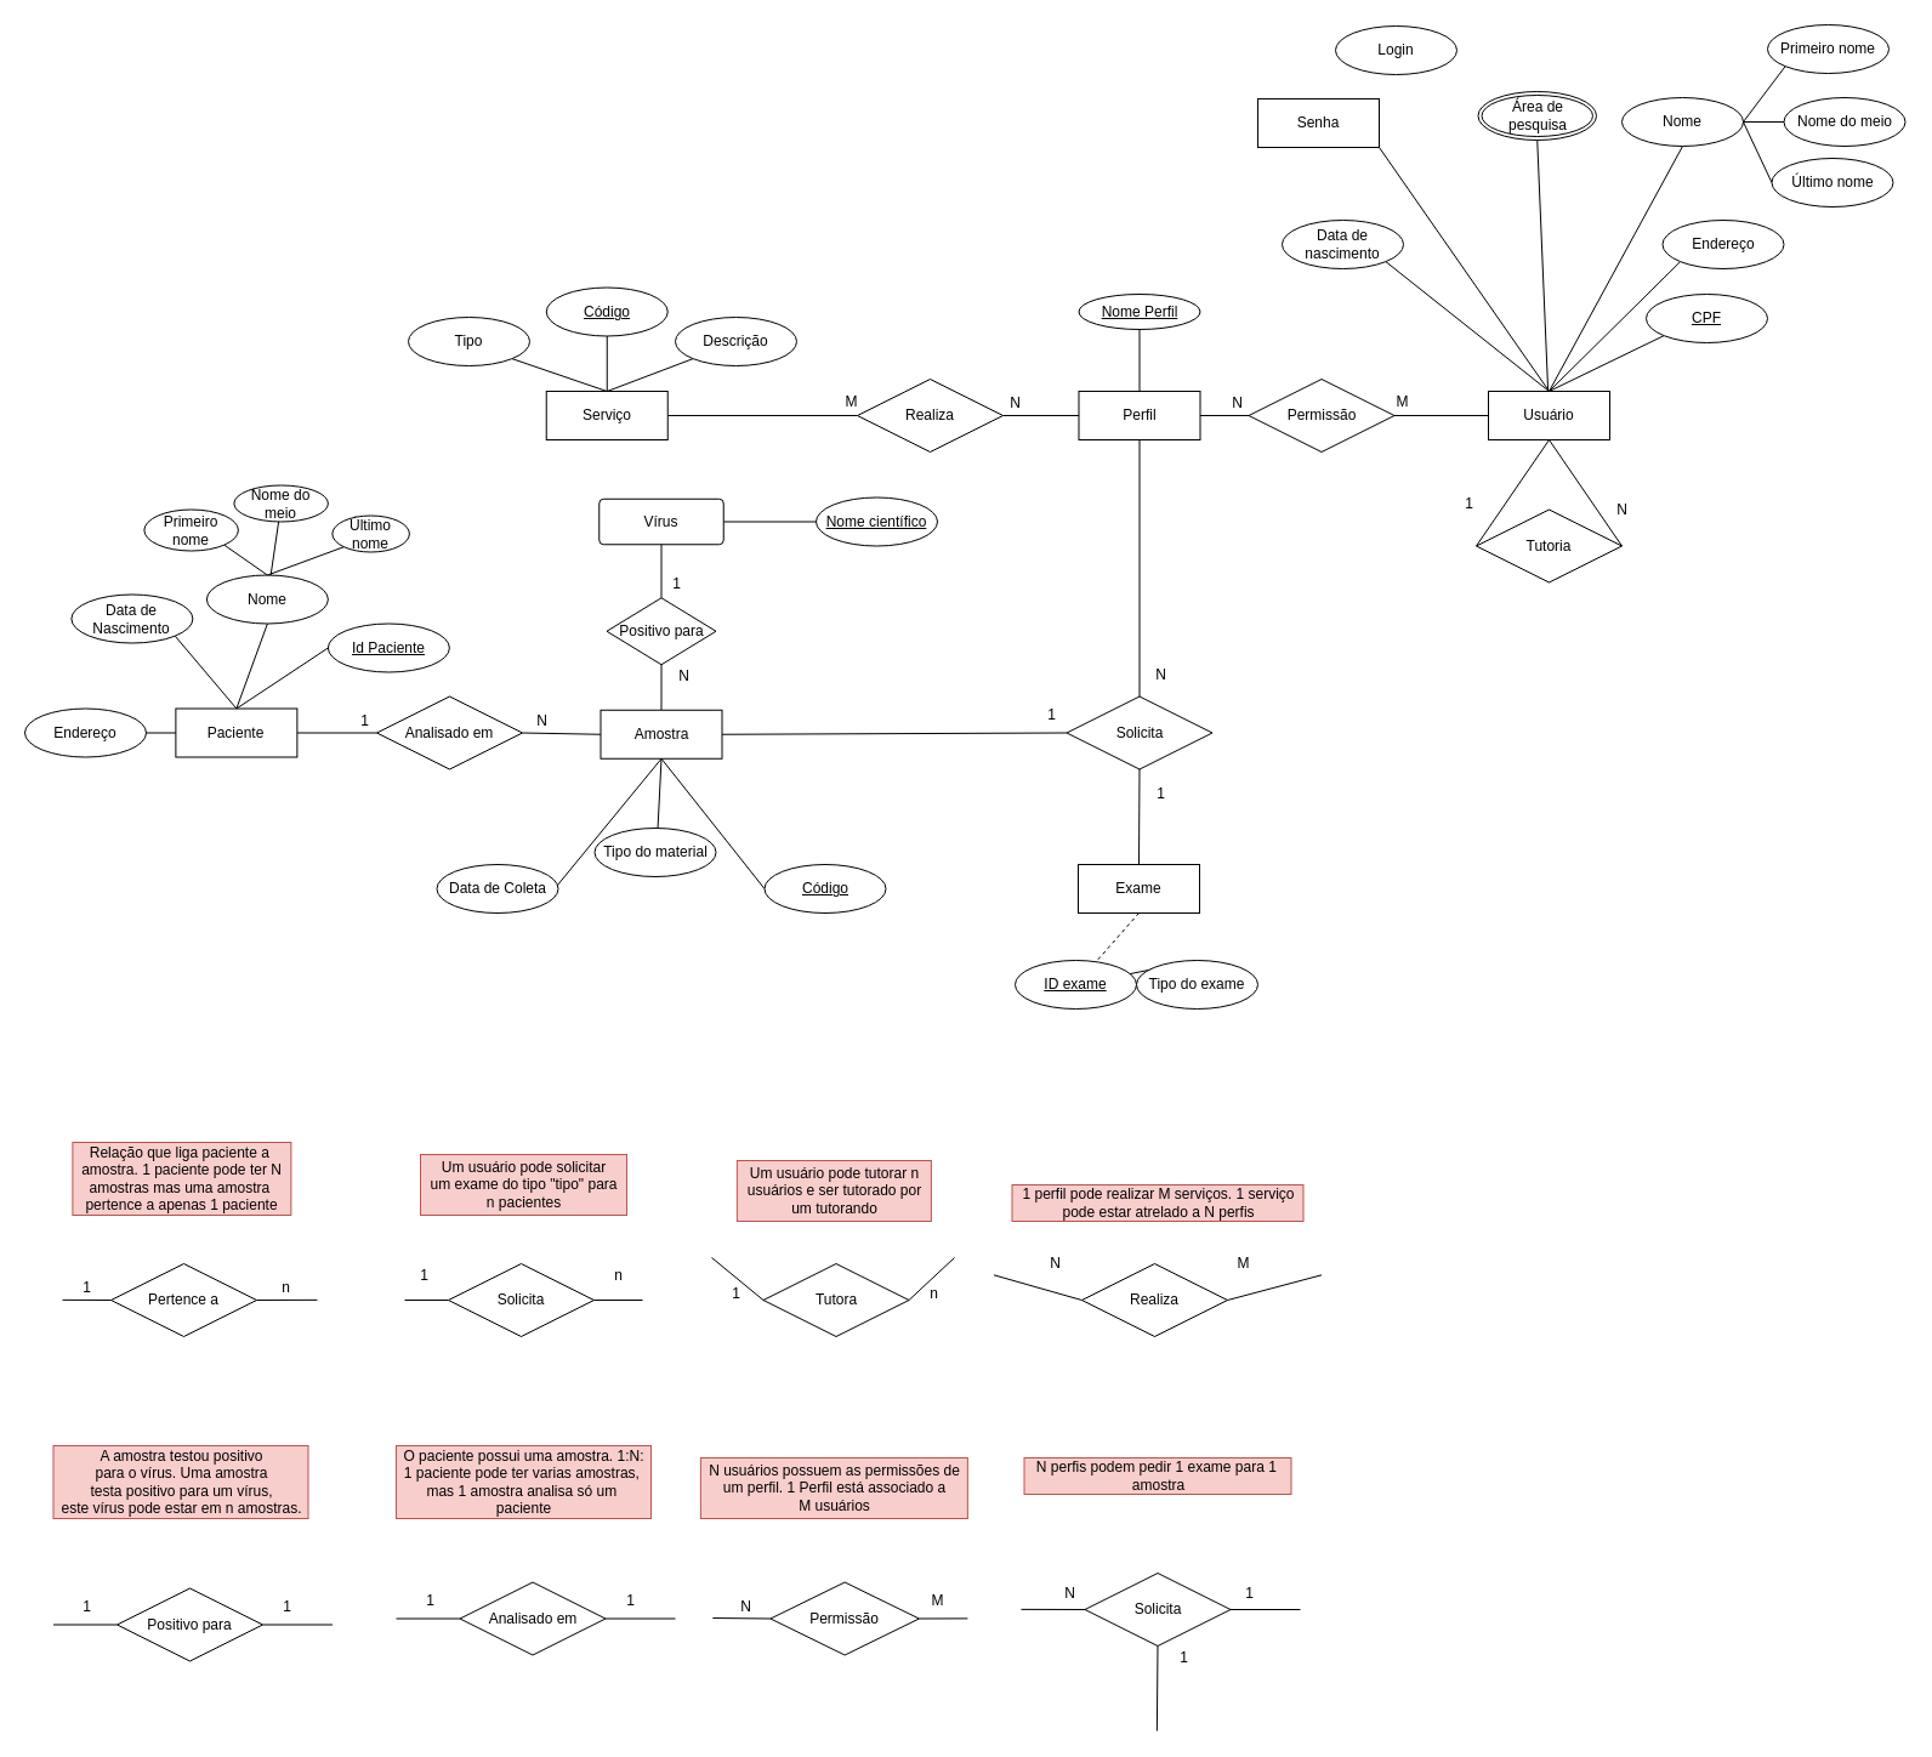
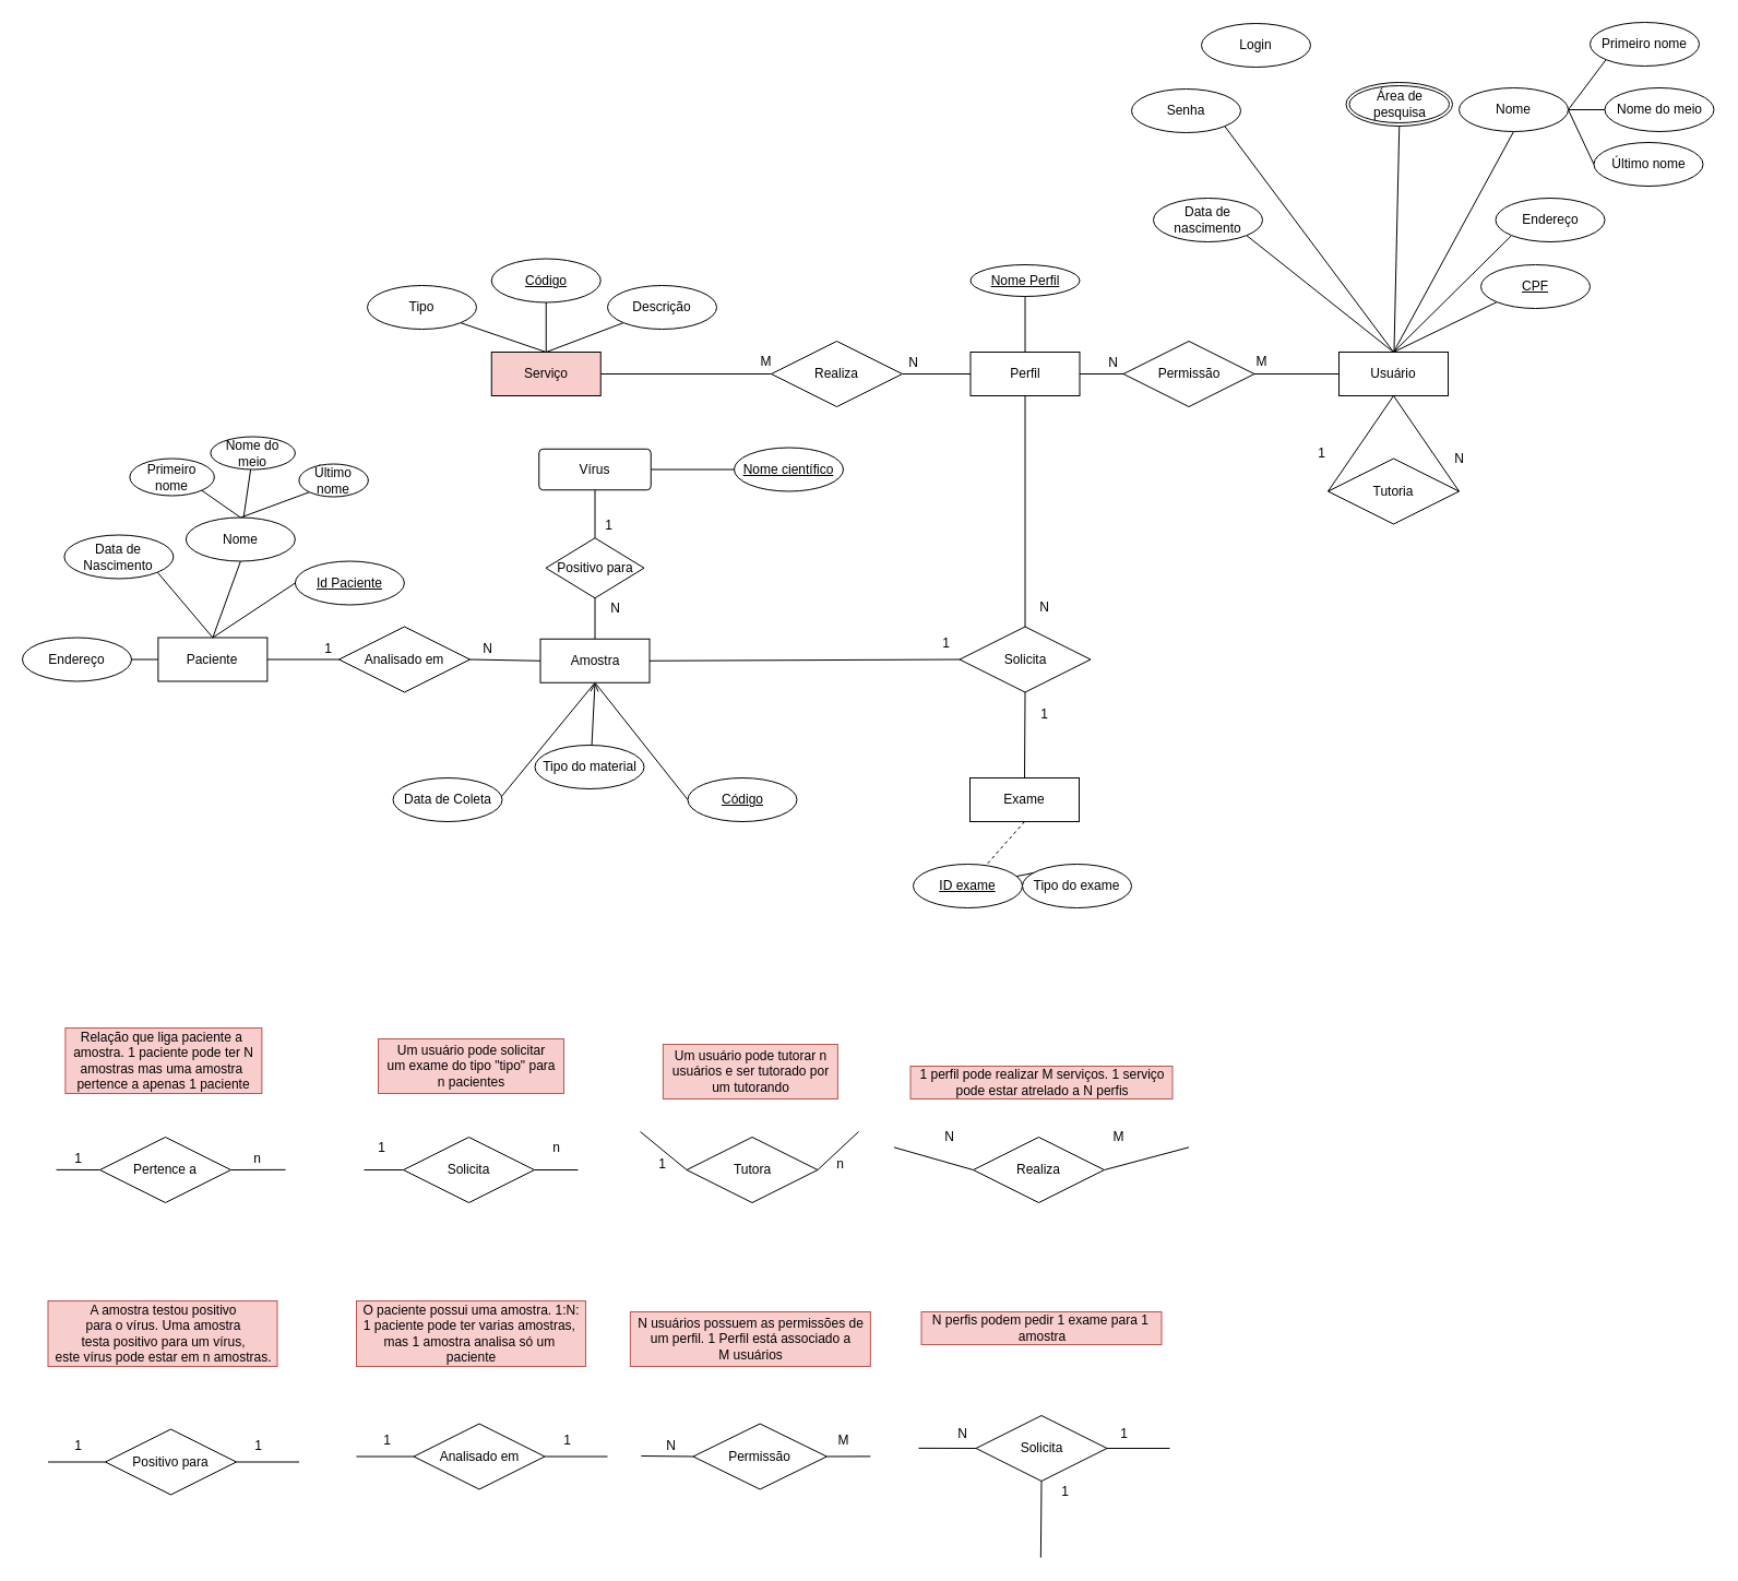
- <mxCell id="98" value="Área de pesquisa" style="ellipse;shape=doubleEllipse;margin=3;whiteSpace=wrap;html=1;align=center;glass=0;" vertex="1" parent="1"><mxGeometry x="1217.5" y="75" width="97.5" height="40" as="geometry" /></mxCell>
+ <mxCell id="98" value="Área de pesquisa" style="ellipse;shape=doubleEllipse;margin=3;whiteSpace=wrap;html=1;align=center;glass=0;" vertex="1" parent="1"><mxGeometry x="1232.5" y="75" width="97.5" height="40" as="geometry" /></mxCell>
- <mxCell id="46" value="Senha" style="whiteSpace=wrap;html=1;align=center;glass=0;rounded=0;" vertex="1" parent="1"><mxGeometry x="1036" y="81" width="100" height="40" as="geometry" /></mxCell>
+ <mxCell id="46" value="Senha" style="ellipse;whiteSpace=wrap;html=1;align=center;glass=0;" vertex="1" parent="1"><mxGeometry x="1036" y="81" width="100" height="40" as="geometry" /></mxCell>
- <mxCell id="48" value="Serviço" style="whiteSpace=wrap;html=1;align=center;" vertex="1" parent="1"><mxGeometry x="449.75" y="322" width="100" height="40" as="geometry" /></mxCell>
+ <mxCell id="48" value="Serviço" style="whiteSpace=wrap;html=1;align=center;fillColor=#f8cecc;" vertex="1" parent="1"><mxGeometry x="449.75" y="322" width="100" height="40" as="geometry" /></mxCell>
- <mxCell id="21" style="edgeStyle=none;rounded=0;orthogonalLoop=1;jettySize=auto;html=1;exitX=0.5;exitY=1;exitDx=0;exitDy=0;startArrow=none;startFill=0;endArrow=none;endFill=0;strokeColor=#000000;entryX=0.5;entryY=1;entryDx=0;entryDy=0;" edge="1" parent="1" source="22" target="20"><mxGeometry relative="1" as="geometry"><mxPoint x="503.5" y="621" as="targetPoint" /></mxGeometry></mxCell>
+ <mxCell id="21" style="edgeStyle=none;rounded=0;orthogonalLoop=1;jettySize=auto;html=1;exitX=0.5;exitY=1;exitDx=0;exitDy=0;startArrow=none;startFill=0;endArrow=open;endFill=0;strokeColor=#000000;entryX=0.5;entryY=1;entryDx=0;entryDy=0;" edge="1" parent="1" source="22" target="20"><mxGeometry relative="1" as="geometry"><mxPoint x="503.5" y="621" as="targetPoint" /></mxGeometry></mxCell>
